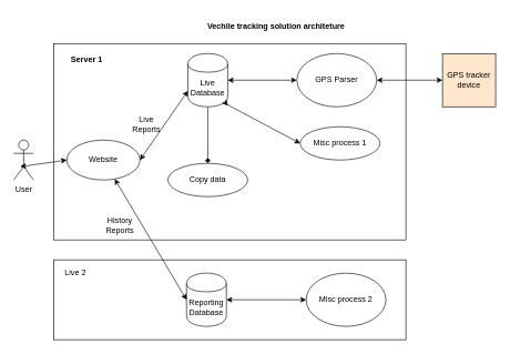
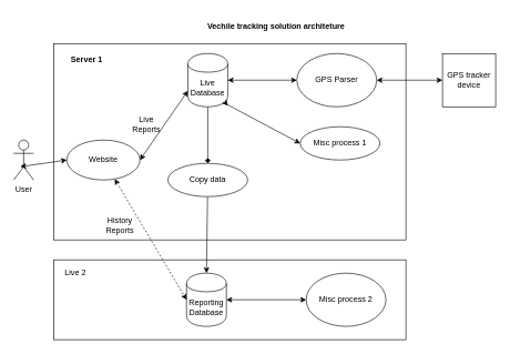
- <mxCell id="4" value="GPS tracker device" style="whiteSpace=wrap;html=1;aspect=fixed;fillColor=#ffe6cc;" vertex="1" parent="1"><mxGeometry x="665" y="80" width="80" height="80" as="geometry" /></mxCell>
+ <mxCell id="4" value="GPS tracker device" style="whiteSpace=wrap;html=1;aspect=fixed;" vertex="1" parent="1"><mxGeometry x="665" y="80" width="80" height="80" as="geometry" /></mxCell>
- <mxCell id="18" value="" style="endArrow=classic;startArrow=classic;html=1;entryX=0;entryY=0.5;" edge="1" parent="1" source="8" target="7"><mxGeometry width="50" height="50" relative="1" as="geometry"><mxPoint x="155" y="320" as="sourcePoint" /><mxPoint x="155" y="340.711" as="targetPoint" /></mxGeometry></mxCell>
+ <mxCell id="18" value="" style="endArrow=classic;startArrow=classic;html=1;entryX=0;entryY=0.5;dashed=1;" edge="1" parent="1" source="8" target="7"><mxGeometry width="50" height="50" relative="1" as="geometry"><mxPoint x="155" y="320" as="sourcePoint" /><mxPoint x="155" y="340.711" as="targetPoint" /></mxGeometry></mxCell>
+ <mxCell id="9" style="edgeStyle=none;rounded=0;html=1;entryX=0.5;entryY=0;jettySize=auto;orthogonalLoop=1;" edge="1" parent="1" source="10" target="7"><mxGeometry relative="1" as="geometry" /></mxCell>
